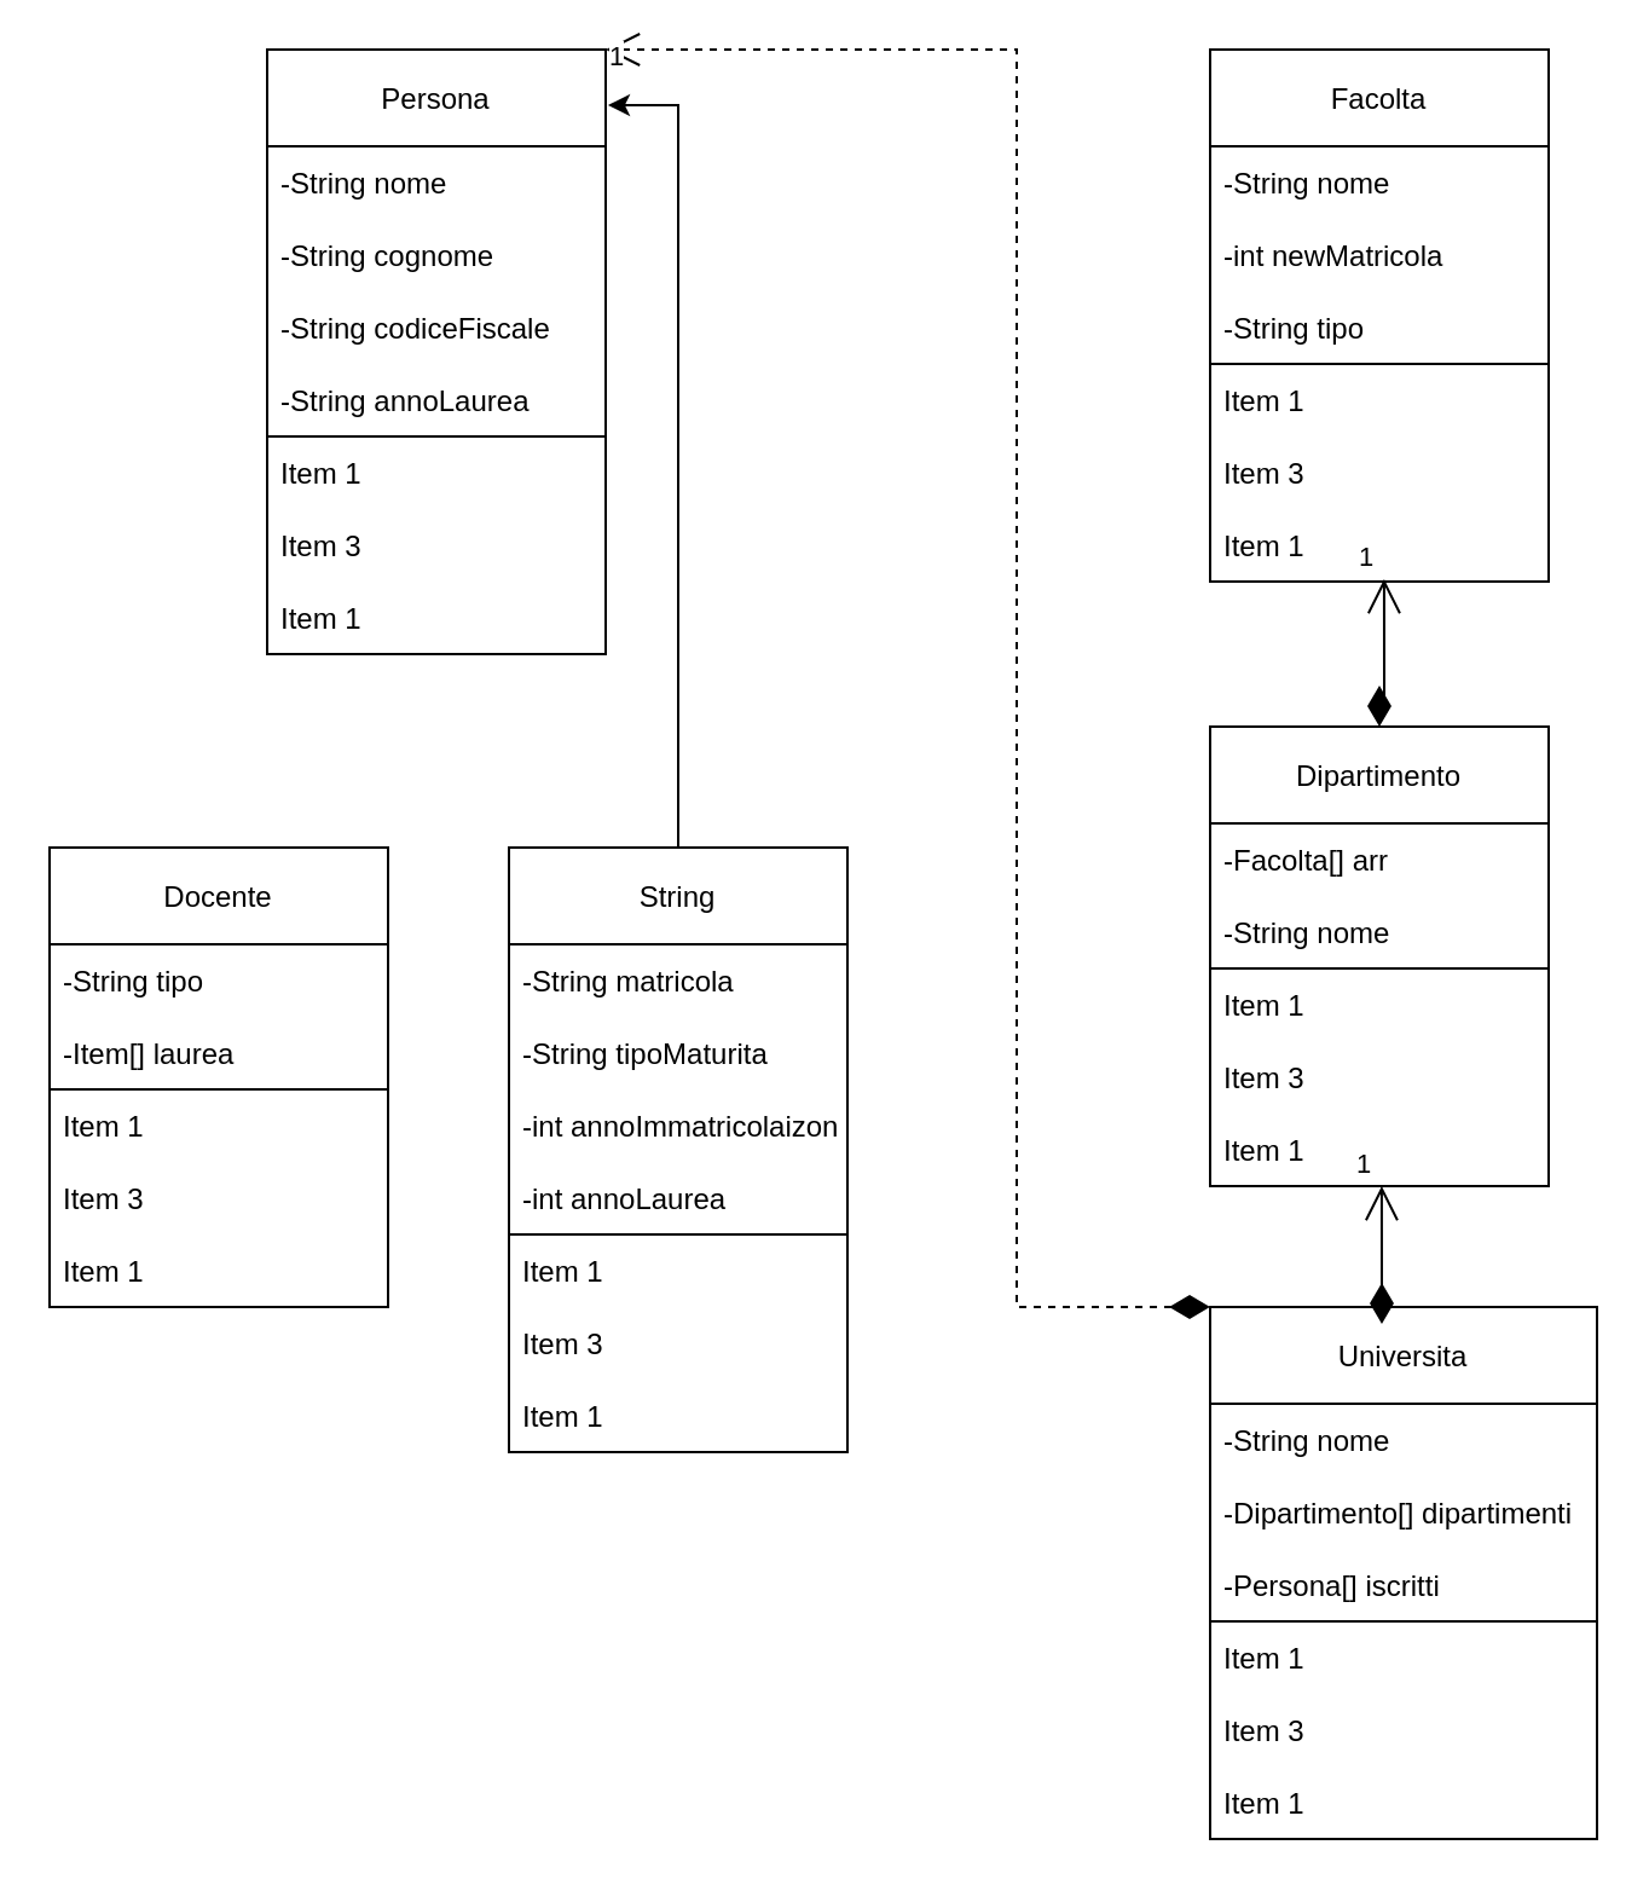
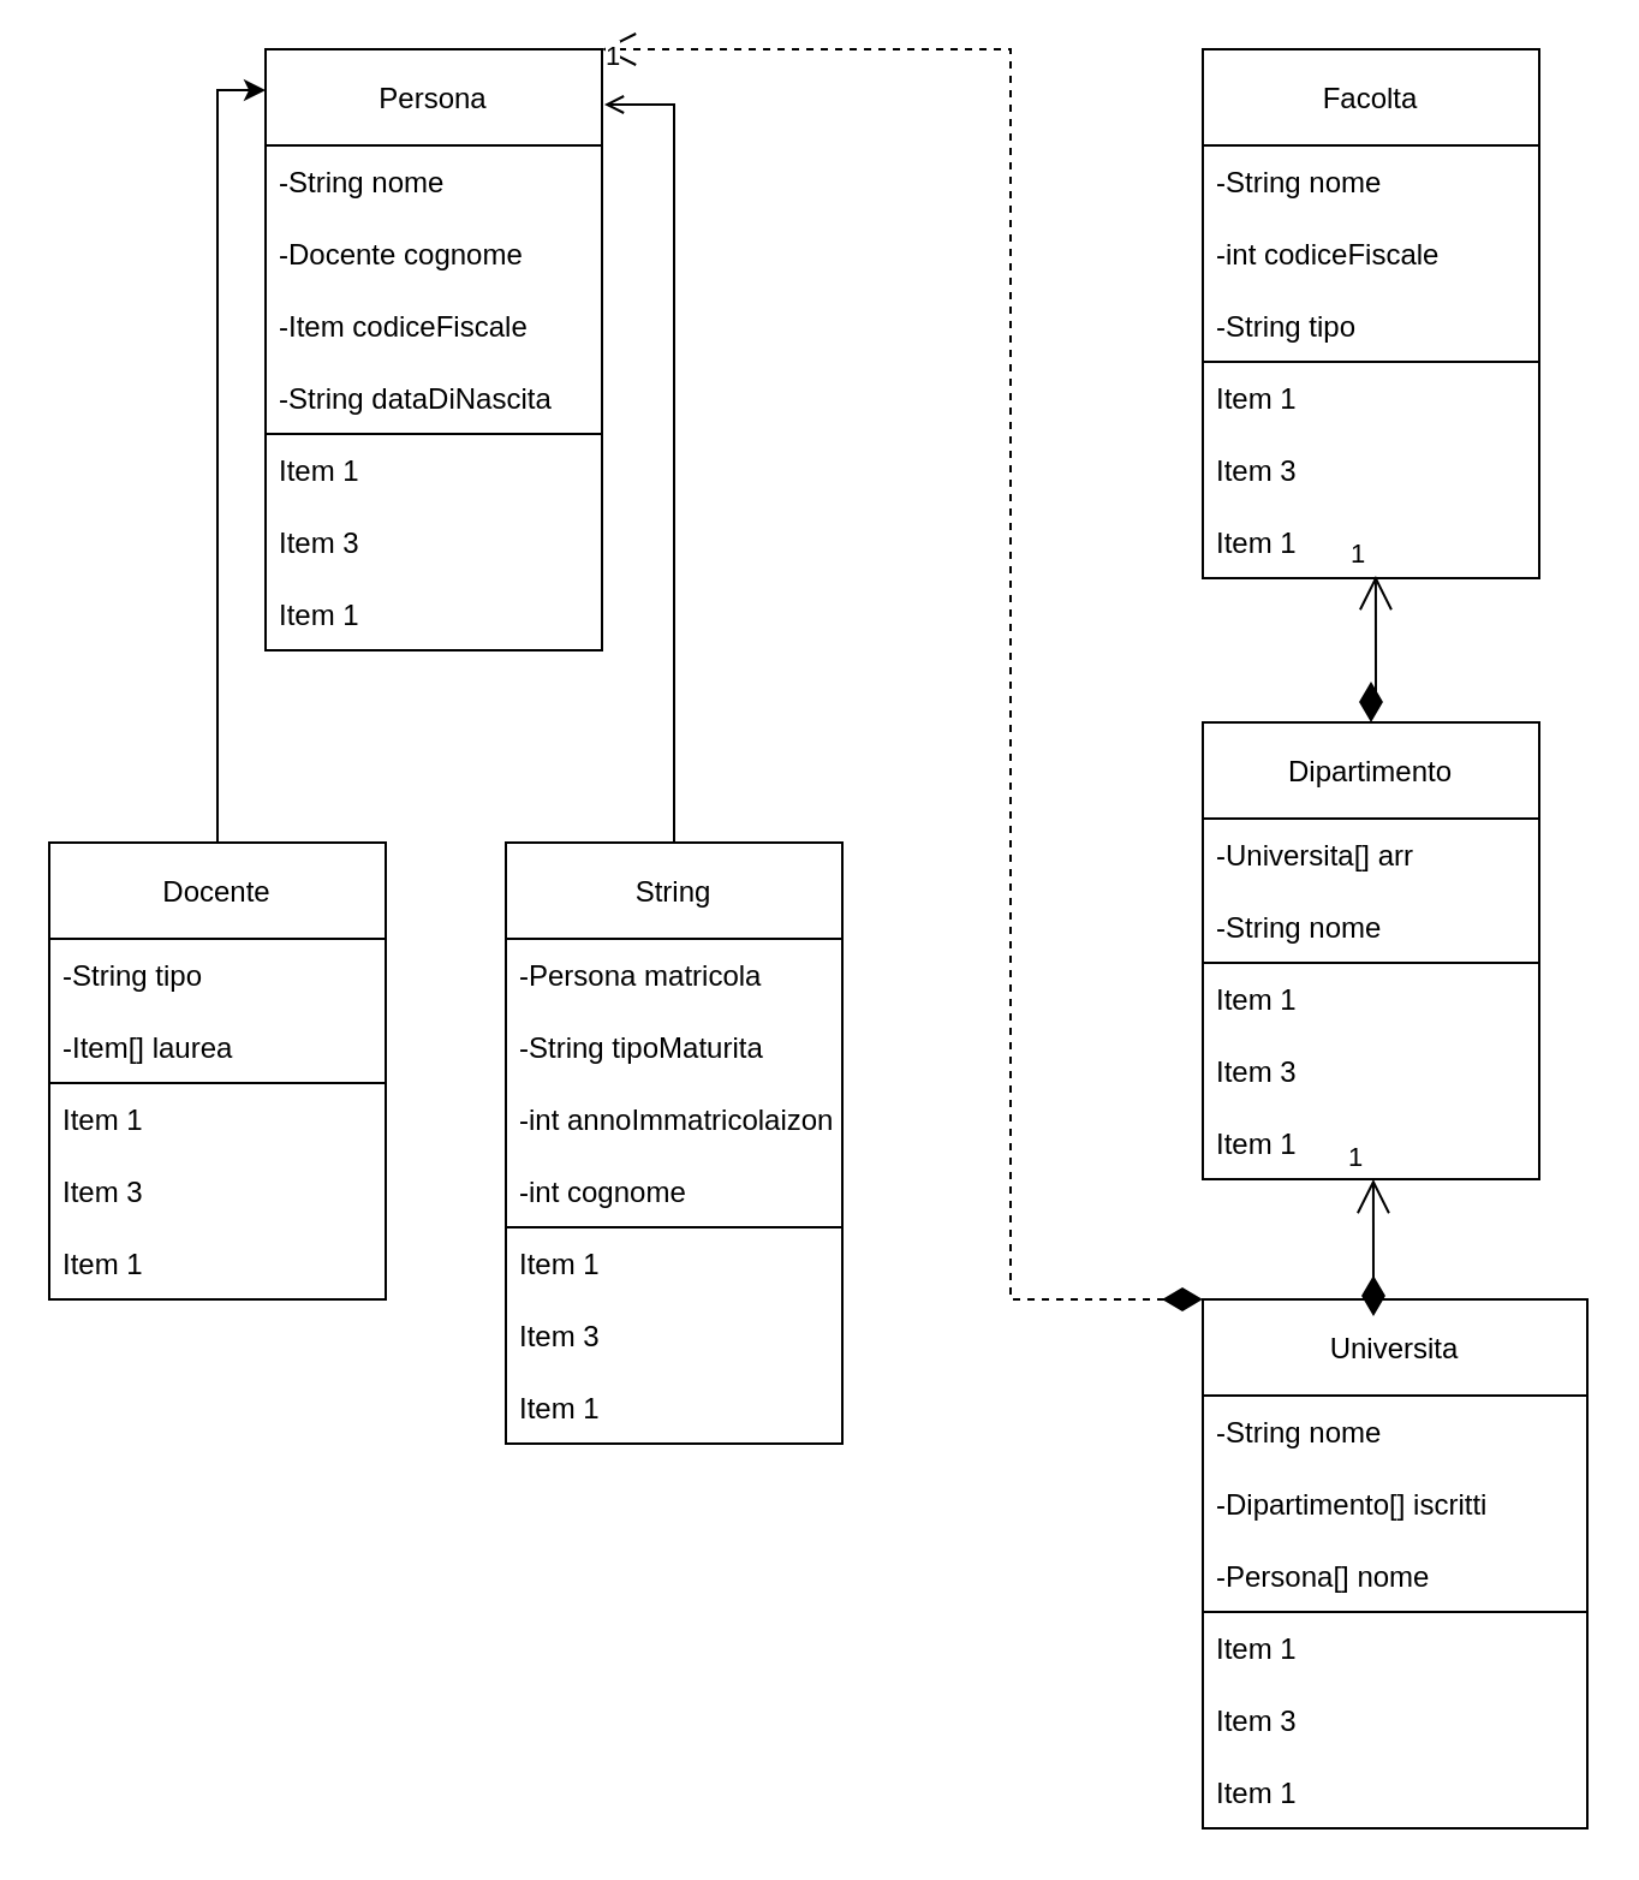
- <mxCell id="11" style="edgeStyle=orthogonalEdgeStyle;rounded=0;orthogonalLoop=1;jettySize=auto;html=1;exitX=0.5;exitY=0;exitDx=0;exitDy=0;entryX=1.007;entryY=0.092;entryDx=0;entryDy=0;entryPerimeter=0;" edge="1" parent="1" source="12" target="2"><mxGeometry relative="1" as="geometry" /></mxCell>
+ <mxCell id="11" style="edgeStyle=orthogonalEdgeStyle;rounded=0;orthogonalLoop=1;jettySize=auto;html=1;exitX=0.5;exitY=0;exitDx=0;exitDy=0;entryX=1.007;entryY=0.092;entryDx=0;entryDy=0;entryPerimeter=0;endArrow=open;" edge="1" parent="1" source="12" target="2"><mxGeometry relative="1" as="geometry" /></mxCell>
- <mxCell id="5" value="-String cognome" style="text;strokeColor=none;fillColor=none;align=left;verticalAlign=middle;spacingLeft=4;spacingRight=4;overflow=hidden;points=[[0,0.5],[1,0.5]];portConstraint=eastwest;rotatable=0;shadow=0;glass=0;sketch=0;" vertex="1" parent="3"><mxGeometry y="30" width="140" height="30" as="geometry" /></mxCell>
+ <mxCell id="5" value="-Docente cognome" style="text;strokeColor=none;fillColor=none;align=left;verticalAlign=middle;spacingLeft=4;spacingRight=4;overflow=hidden;points=[[0,0.5],[1,0.5]];portConstraint=eastwest;rotatable=0;shadow=0;glass=0;sketch=0;" vertex="1" parent="3"><mxGeometry y="30" width="140" height="30" as="geometry" /></mxCell>
- <mxCell id="32" value="-int newMatricola" style="text;strokeColor=none;fillColor=none;align=left;verticalAlign=middle;spacingLeft=4;spacingRight=4;overflow=hidden;points=[[0,0.5],[1,0.5]];portConstraint=eastwest;rotatable=0;shadow=0;glass=0;sketch=0;" vertex="1" parent="30"><mxGeometry y="30" width="140" height="30" as="geometry" /></mxCell>
+ <mxCell id="32" value="-int codiceFiscale" style="text;strokeColor=none;fillColor=none;align=left;verticalAlign=middle;spacingLeft=4;spacingRight=4;overflow=hidden;points=[[0,0.5],[1,0.5]];portConstraint=eastwest;rotatable=0;shadow=0;glass=0;sketch=0;" vertex="1" parent="30"><mxGeometry y="30" width="140" height="30" as="geometry" /></mxCell>
- <mxCell id="6" value="-String codiceFiscale" style="text;strokeColor=none;fillColor=none;align=left;verticalAlign=middle;spacingLeft=4;spacingRight=4;overflow=hidden;points=[[0,0.5],[1,0.5]];portConstraint=eastwest;rotatable=0;shadow=0;glass=0;sketch=0;" vertex="1" parent="3"><mxGeometry y="60" width="140" height="30" as="geometry" /></mxCell>
+ <mxCell id="6" value="-Item codiceFiscale" style="text;strokeColor=none;fillColor=none;align=left;verticalAlign=middle;spacingLeft=4;spacingRight=4;overflow=hidden;points=[[0,0.5],[1,0.5]];portConstraint=eastwest;rotatable=0;shadow=0;glass=0;sketch=0;" vertex="1" parent="3"><mxGeometry y="60" width="140" height="30" as="geometry" /></mxCell>
- <mxCell id="7" value="-String annoLaurea" style="text;strokeColor=none;fillColor=none;align=left;verticalAlign=middle;spacingLeft=4;spacingRight=4;overflow=hidden;points=[[0,0.5],[1,0.5]];portConstraint=eastwest;rotatable=0;shadow=0;glass=0;sketch=0;" vertex="1" parent="3"><mxGeometry y="90" width="140" height="30" as="geometry" /></mxCell>
+ <mxCell id="7" value="-String dataDiNascita" style="text;strokeColor=none;fillColor=none;align=left;verticalAlign=middle;spacingLeft=4;spacingRight=4;overflow=hidden;points=[[0,0.5],[1,0.5]];portConstraint=eastwest;rotatable=0;shadow=0;glass=0;sketch=0;" vertex="1" parent="3"><mxGeometry y="90" width="140" height="30" as="geometry" /></mxCell>
+ <mxCell id="21" style="edgeStyle=orthogonalEdgeStyle;rounded=0;orthogonalLoop=1;jettySize=auto;html=1;exitX=0.5;exitY=0;exitDx=0;exitDy=0;entryX=0;entryY=0.068;entryDx=0;entryDy=0;entryPerimeter=0;" edge="1" parent="1" source="22" target="2"><mxGeometry relative="1" as="geometry" /></mxCell>
- <mxCell id="39" value="-Facolta[] arr" style="text;strokeColor=none;fillColor=none;align=left;verticalAlign=middle;spacingLeft=4;spacingRight=4;overflow=hidden;points=[[0,0.5],[1,0.5]];portConstraint=eastwest;rotatable=0;shadow=0;glass=0;sketch=0;" vertex="1" parent="38"><mxGeometry width="140" height="30" as="geometry" /></mxCell>
+ <mxCell id="39" value="-Universita[] arr" style="text;strokeColor=none;fillColor=none;align=left;verticalAlign=middle;spacingLeft=4;spacingRight=4;overflow=hidden;points=[[0,0.5],[1,0.5]];portConstraint=eastwest;rotatable=0;shadow=0;glass=0;sketch=0;" vertex="1" parent="38"><mxGeometry width="140" height="30" as="geometry" /></mxCell>
- <mxCell id="14" value="-String matricola" style="text;strokeColor=none;fillColor=none;align=left;verticalAlign=middle;spacingLeft=4;spacingRight=4;overflow=hidden;points=[[0,0.5],[1,0.5]];portConstraint=eastwest;rotatable=0;shadow=0;glass=0;sketch=0;" vertex="1" parent="13"><mxGeometry width="140" height="30" as="geometry" /></mxCell>
+ <mxCell id="14" value="-Persona matricola" style="text;strokeColor=none;fillColor=none;align=left;verticalAlign=middle;spacingLeft=4;spacingRight=4;overflow=hidden;points=[[0,0.5],[1,0.5]];portConstraint=eastwest;rotatable=0;shadow=0;glass=0;sketch=0;" vertex="1" parent="13"><mxGeometry width="140" height="30" as="geometry" /></mxCell>
- <mxCell id="17" value="-int annoLaurea" style="text;strokeColor=none;fillColor=none;align=left;verticalAlign=middle;spacingLeft=4;spacingRight=4;overflow=hidden;points=[[0,0.5],[1,0.5]];portConstraint=eastwest;rotatable=0;shadow=0;glass=0;sketch=0;" vertex="1" parent="13"><mxGeometry y="90" width="140" height="30" as="geometry" /></mxCell>
+ <mxCell id="17" value="-int cognome" style="text;strokeColor=none;fillColor=none;align=left;verticalAlign=middle;spacingLeft=4;spacingRight=4;overflow=hidden;points=[[0,0.5],[1,0.5]];portConstraint=eastwest;rotatable=0;shadow=0;glass=0;sketch=0;" vertex="1" parent="13"><mxGeometry y="90" width="140" height="30" as="geometry" /></mxCell>
- <mxCell id="47" value="-Dipartimento[] dipartimenti" style="text;strokeColor=none;fillColor=none;align=left;verticalAlign=middle;spacingLeft=4;spacingRight=4;overflow=hidden;points=[[0,0.5],[1,0.5]];portConstraint=eastwest;rotatable=0;shadow=0;glass=0;sketch=0;" vertex="1" parent="45"><mxGeometry y="30" width="160" height="30" as="geometry" /></mxCell>
+ <mxCell id="47" value="-Dipartimento[] iscritti" style="text;strokeColor=none;fillColor=none;align=left;verticalAlign=middle;spacingLeft=4;spacingRight=4;overflow=hidden;points=[[0,0.5],[1,0.5]];portConstraint=eastwest;rotatable=0;shadow=0;glass=0;sketch=0;" vertex="1" parent="45"><mxGeometry y="30" width="160" height="30" as="geometry" /></mxCell>
- <mxCell id="48" value="-Persona[] iscritti" style="text;strokeColor=none;fillColor=none;align=left;verticalAlign=middle;spacingLeft=4;spacingRight=4;overflow=hidden;points=[[0,0.5],[1,0.5]];portConstraint=eastwest;rotatable=0;shadow=0;glass=0;sketch=0;" vertex="1" parent="45"><mxGeometry y="60" width="160" height="30" as="geometry" /></mxCell>
+ <mxCell id="48" value="-Persona[] nome" style="text;strokeColor=none;fillColor=none;align=left;verticalAlign=middle;spacingLeft=4;spacingRight=4;overflow=hidden;points=[[0,0.5],[1,0.5]];portConstraint=eastwest;rotatable=0;shadow=0;glass=0;sketch=0;" vertex="1" parent="45"><mxGeometry y="60" width="160" height="30" as="geometry" /></mxCell>
